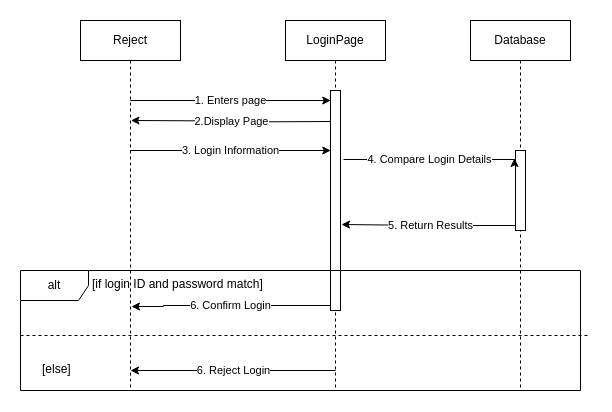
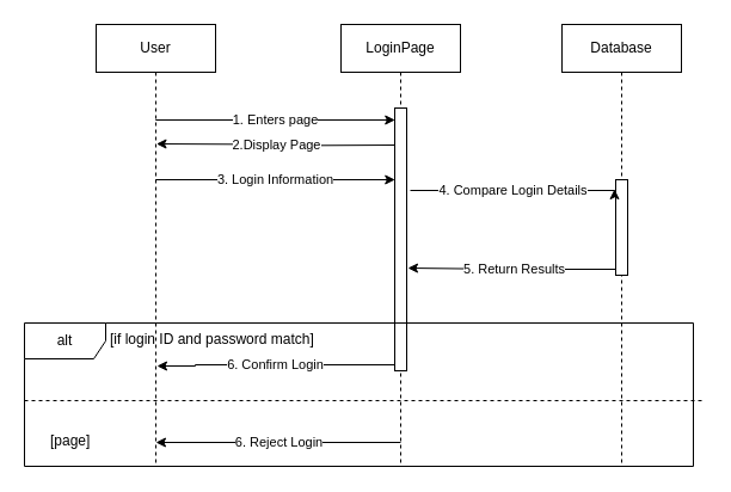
- <mxCell id="2" value="Reject" style="shape=umlLifeline;perimeter=lifelinePerimeter;whiteSpace=wrap;html=1;container=1;dropTarget=0;collapsible=0;recursiveResize=0;outlineConnect=0;portConstraint=eastwest;newEdgeStyle={&quot;edgeStyle&quot;:&quot;elbowEdgeStyle&quot;,&quot;elbow&quot;:&quot;vertical&quot;,&quot;curved&quot;:0,&quot;rounded&quot;:0};" parent="1" vertex="1"><mxGeometry x="80" y="20" width="100" height="370" as="geometry" /></mxCell>
+ <mxCell id="2" value="User" style="shape=umlLifeline;perimeter=lifelinePerimeter;whiteSpace=wrap;html=1;container=1;dropTarget=0;collapsible=0;recursiveResize=0;outlineConnect=0;portConstraint=eastwest;newEdgeStyle={&quot;edgeStyle&quot;:&quot;elbowEdgeStyle&quot;,&quot;elbow&quot;:&quot;vertical&quot;,&quot;curved&quot;:0,&quot;rounded&quot;:0};" parent="1" vertex="1"><mxGeometry x="80" y="20" width="100" height="370" as="geometry" /></mxCell>
- <mxCell id="11" value="[else]" style="line;strokeWidth=1;dashed=1;labelPosition=center;verticalLabelPosition=bottom;align=left;verticalAlign=top;spacingLeft=20;spacingTop=15;html=1;whiteSpace=wrap;" parent="9" vertex="1"><mxGeometry y="60" width="570" height="10" as="geometry" /></mxCell>
+ <mxCell id="11" value="[page]" style="line;strokeWidth=1;dashed=1;labelPosition=center;verticalLabelPosition=bottom;align=left;verticalAlign=top;spacingLeft=20;spacingTop=15;html=1;whiteSpace=wrap;" parent="9" vertex="1"><mxGeometry y="60" width="570" height="10" as="geometry" /></mxCell>
